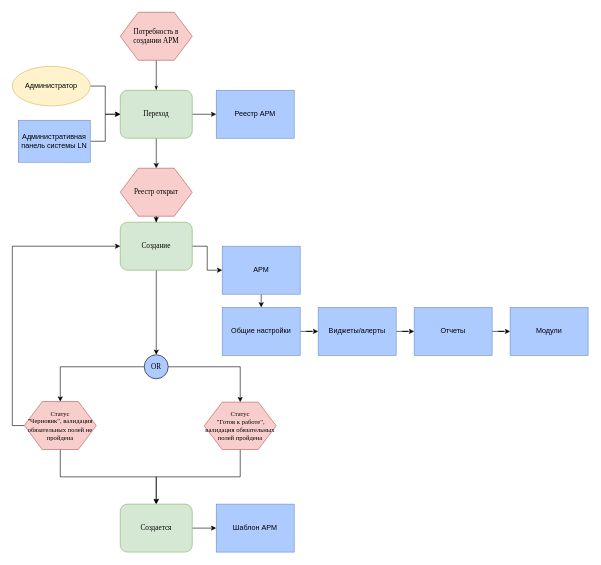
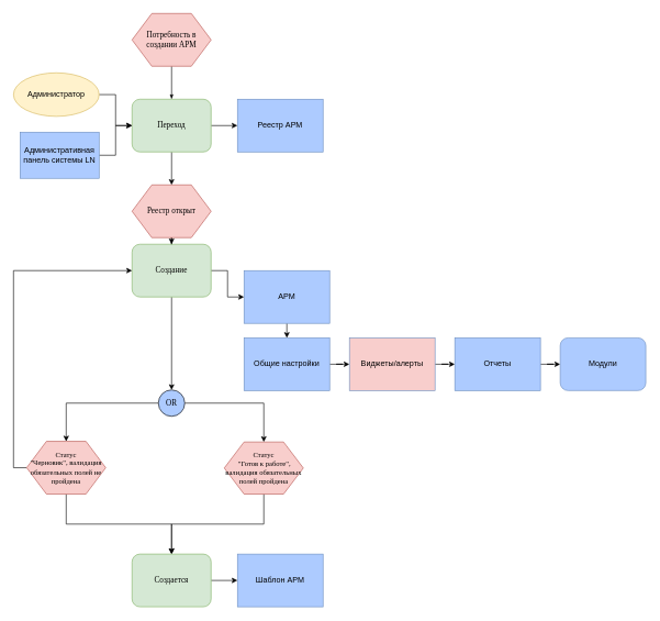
- <mxCell id="25" value="Виджеты/алерты" style="rounded=0;whiteSpace=wrap;html=1;strokeColor=#6c8ebf;fillColor=#ADCBFF;" vertex="1" parent="1"><mxGeometry x="530" y="512" width="130" height="80" as="geometry" /></mxCell>
+ <mxCell id="25" value="Виджеты/алерты" style="rounded=0;whiteSpace=wrap;html=1;strokeColor=#6c8ebf;fillColor=#f8cecc;" vertex="1" parent="1"><mxGeometry x="530" y="512" width="130" height="80" as="geometry" /></mxCell>
- <mxCell id="28" value="Модули" style="rounded=0;whiteSpace=wrap;html=1;strokeColor=#6c8ebf;fillColor=#ADCBFF;" vertex="1" parent="1"><mxGeometry x="850" y="512" width="130" height="80" as="geometry" /></mxCell>
+ <mxCell id="28" value="Модули" style="whiteSpace=wrap;html=1;strokeColor=#6c8ebf;fillColor=#ADCBFF;rounded=1;" vertex="1" parent="1"><mxGeometry x="850" y="512" width="130" height="80" as="geometry" /></mxCell>
